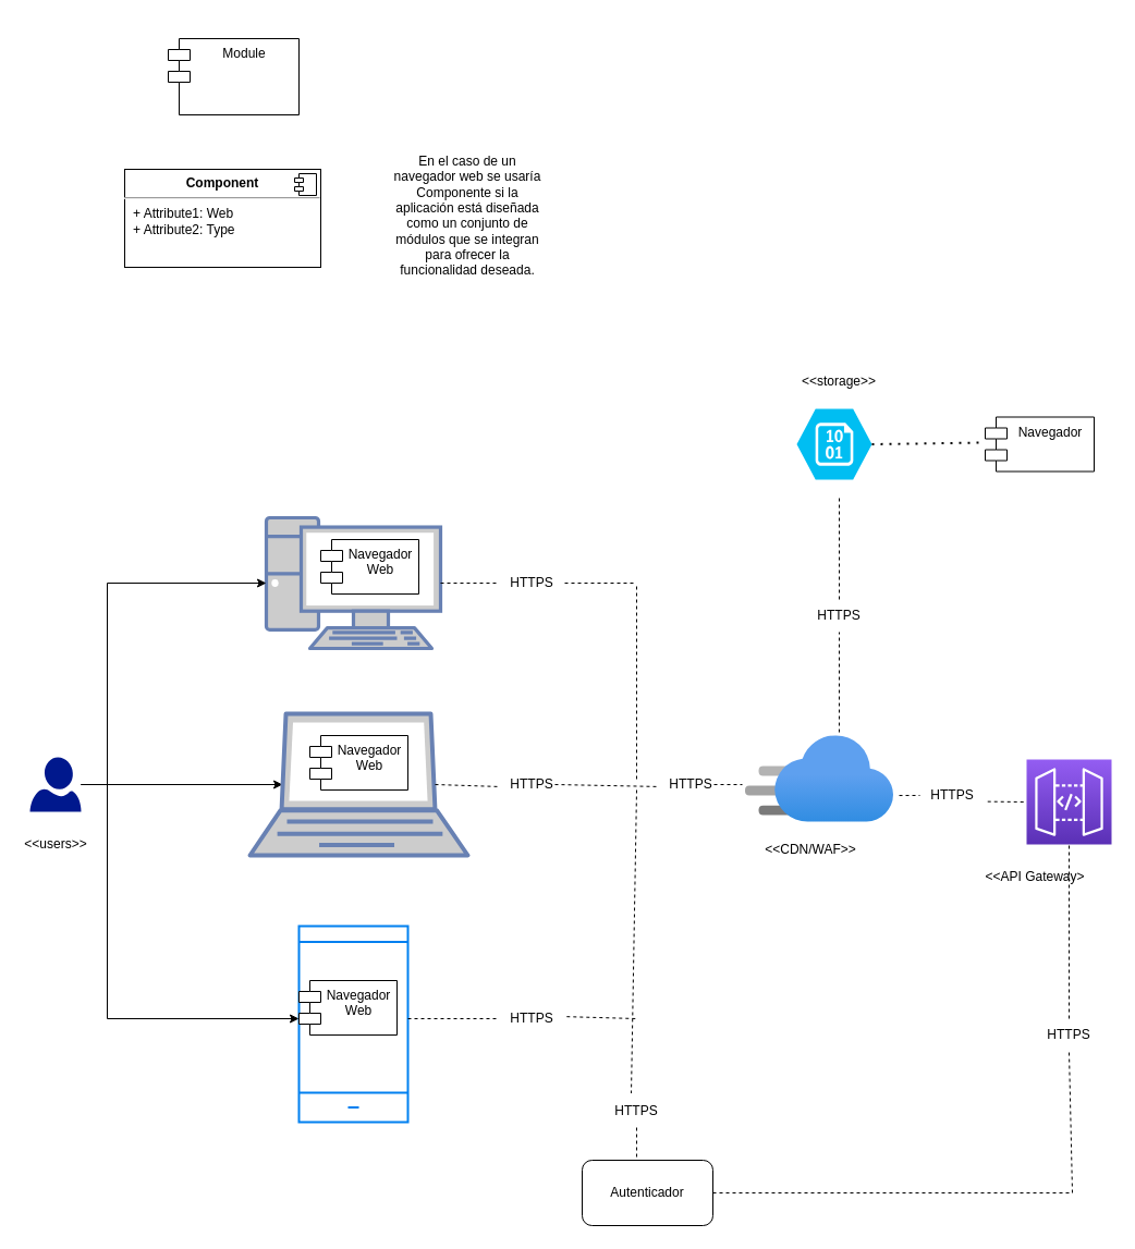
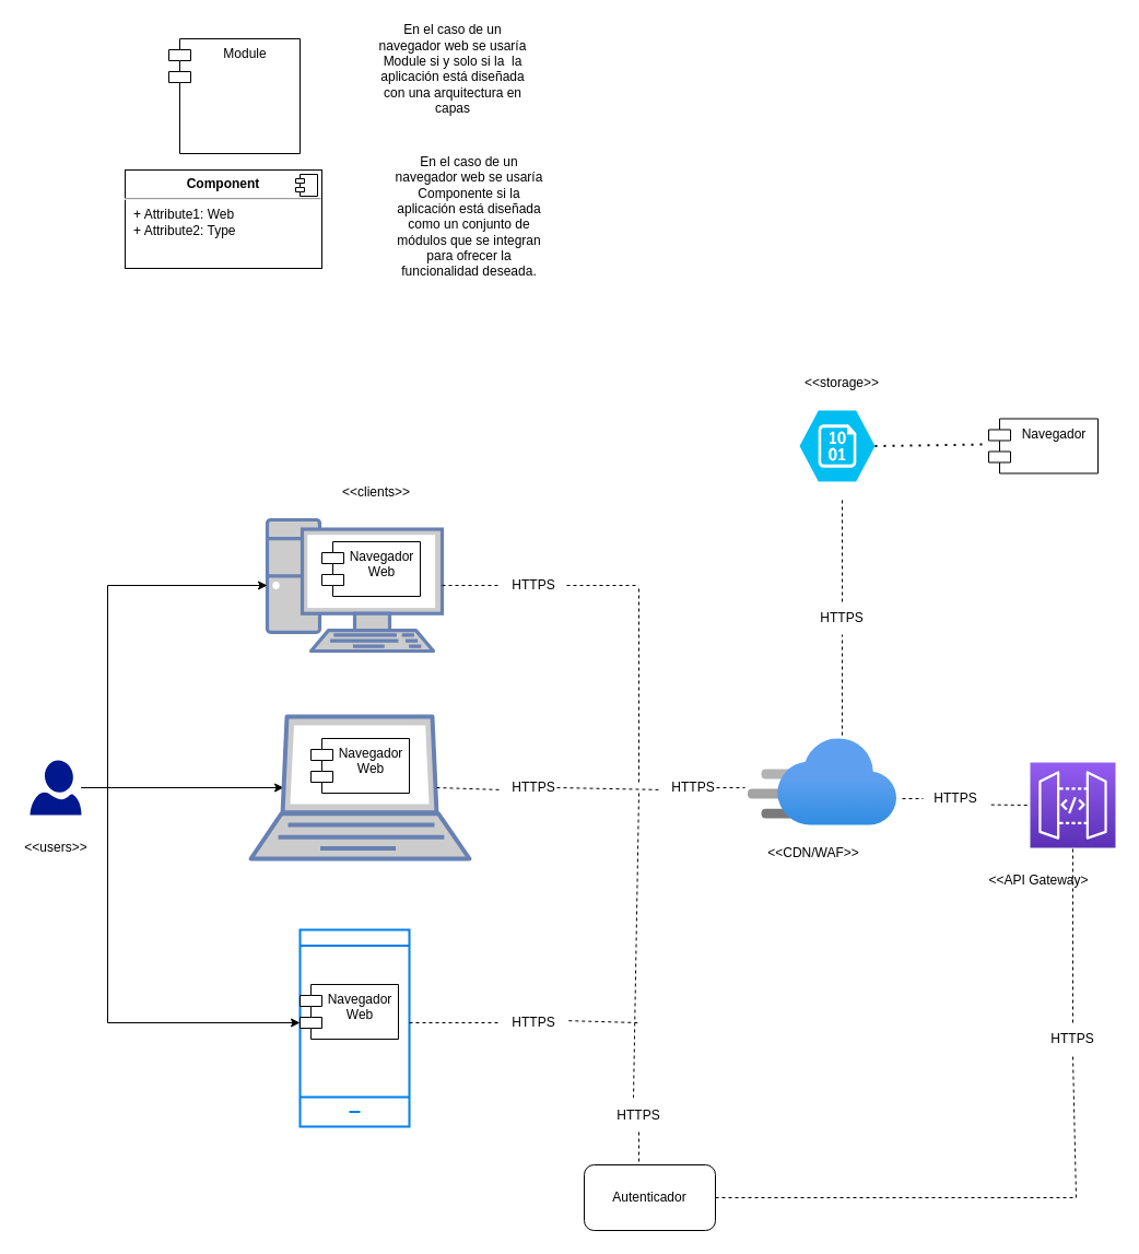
- <mxCell id="5" value="Module" style="shape=module;align=left;spacingLeft=20;align=center;verticalAlign=top;whiteSpace=wrap;html=1;" vertex="1" parent="1"><mxGeometry x="154" y="35" width="120" height="70" as="geometry" /></mxCell>
+ <mxCell id="5" value="Module" style="shape=module;align=left;spacingLeft=20;align=center;verticalAlign=top;whiteSpace=wrap;html=1;" vertex="1" parent="1"><mxGeometry x="154" y="35" width="120" height="105" as="geometry" /></mxCell>
+ <mxCell id="8" value="En el caso de un navegador web se usaría Module si y solo si la&amp;nbsp; la aplicación está diseñada con una arquitectura en capas&lt;br&gt;&amp;nbsp;" style="text;html=1;strokeColor=none;fillColor=none;align=center;verticalAlign=middle;whiteSpace=wrap;rounded=0;" vertex="1" parent="1"><mxGeometry x="344" y="20" width="140" height="100" as="geometry" /></mxCell>
+ <mxCell id="18" value="&amp;lt;&amp;lt;clients&amp;gt;&amp;gt;" style="text;html=1;strokeColor=none;fillColor=none;align=center;verticalAlign=middle;whiteSpace=wrap;rounded=0;" vertex="1" parent="1"><mxGeometry x="314" y="435" width="60" height="30" as="geometry" /></mxCell>
